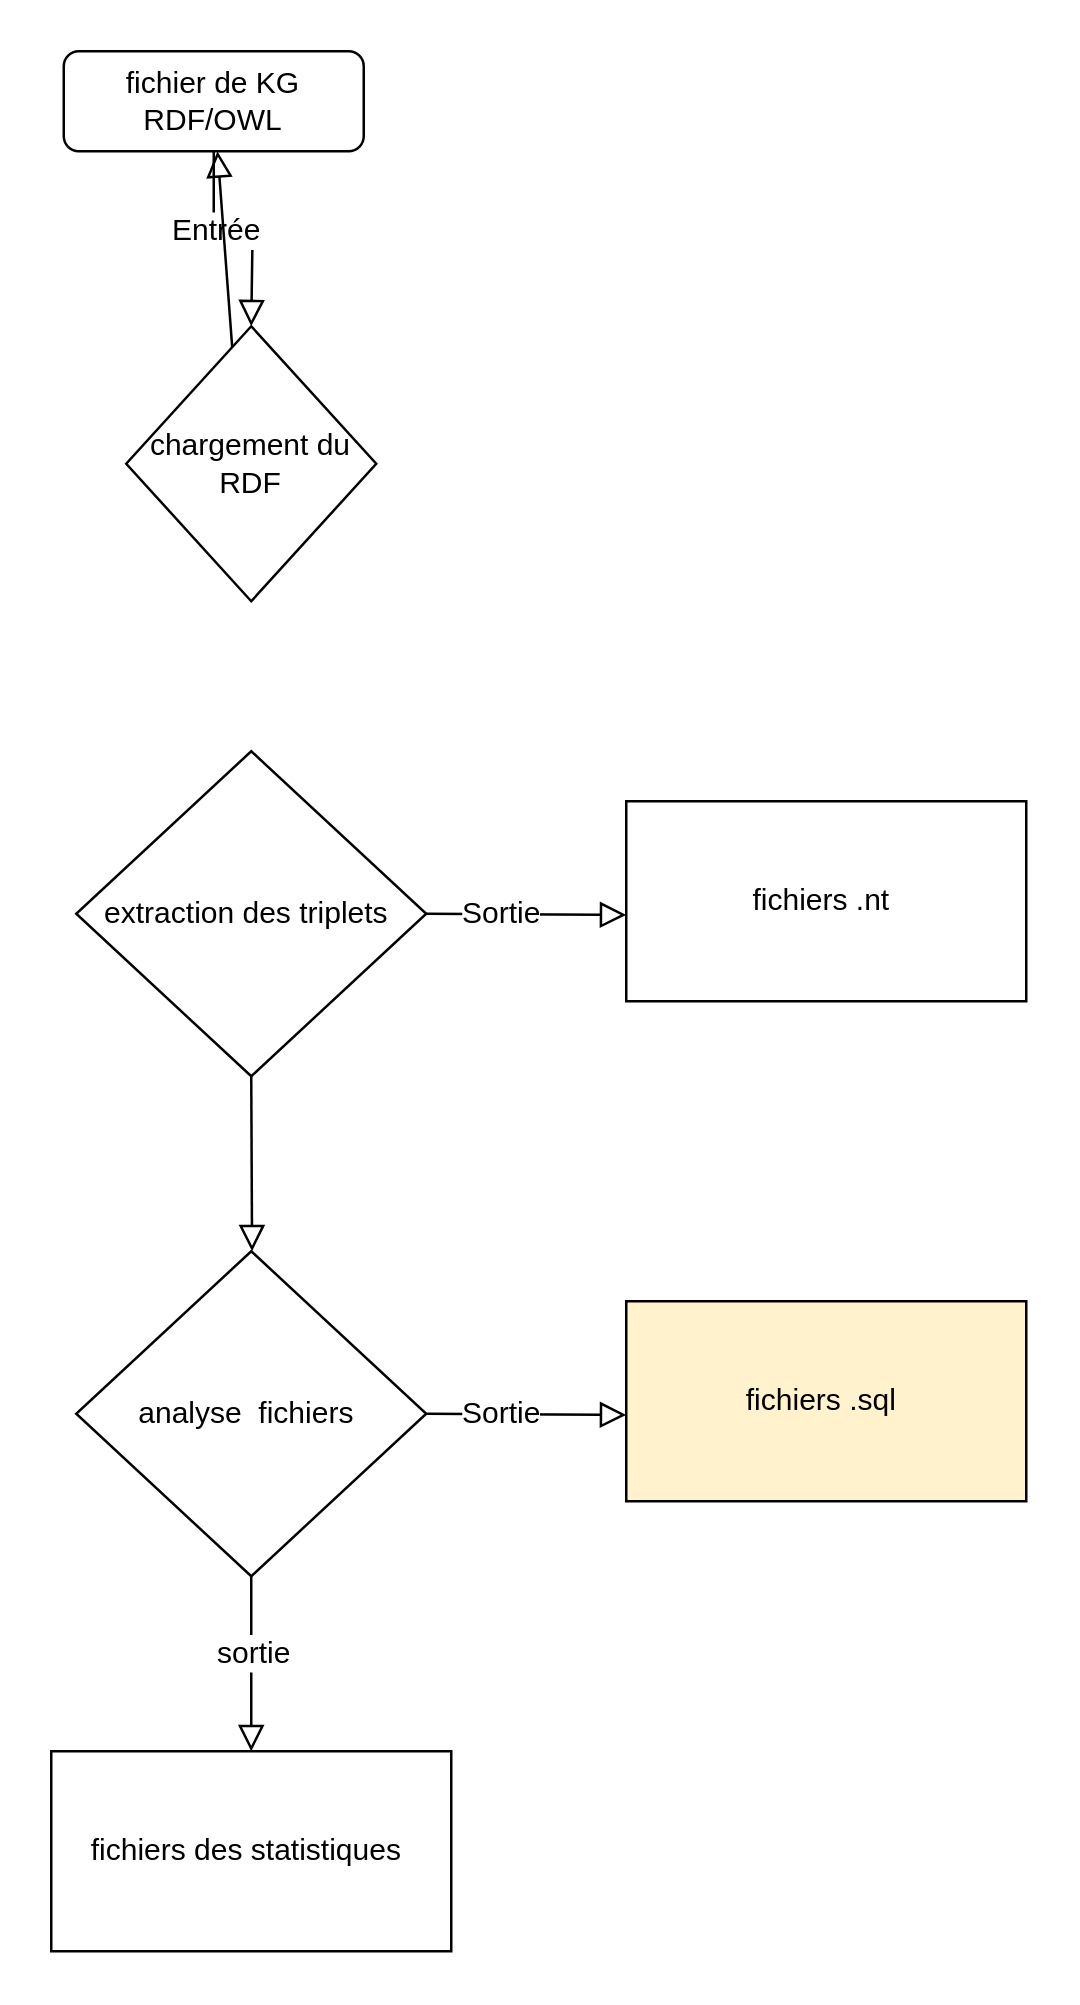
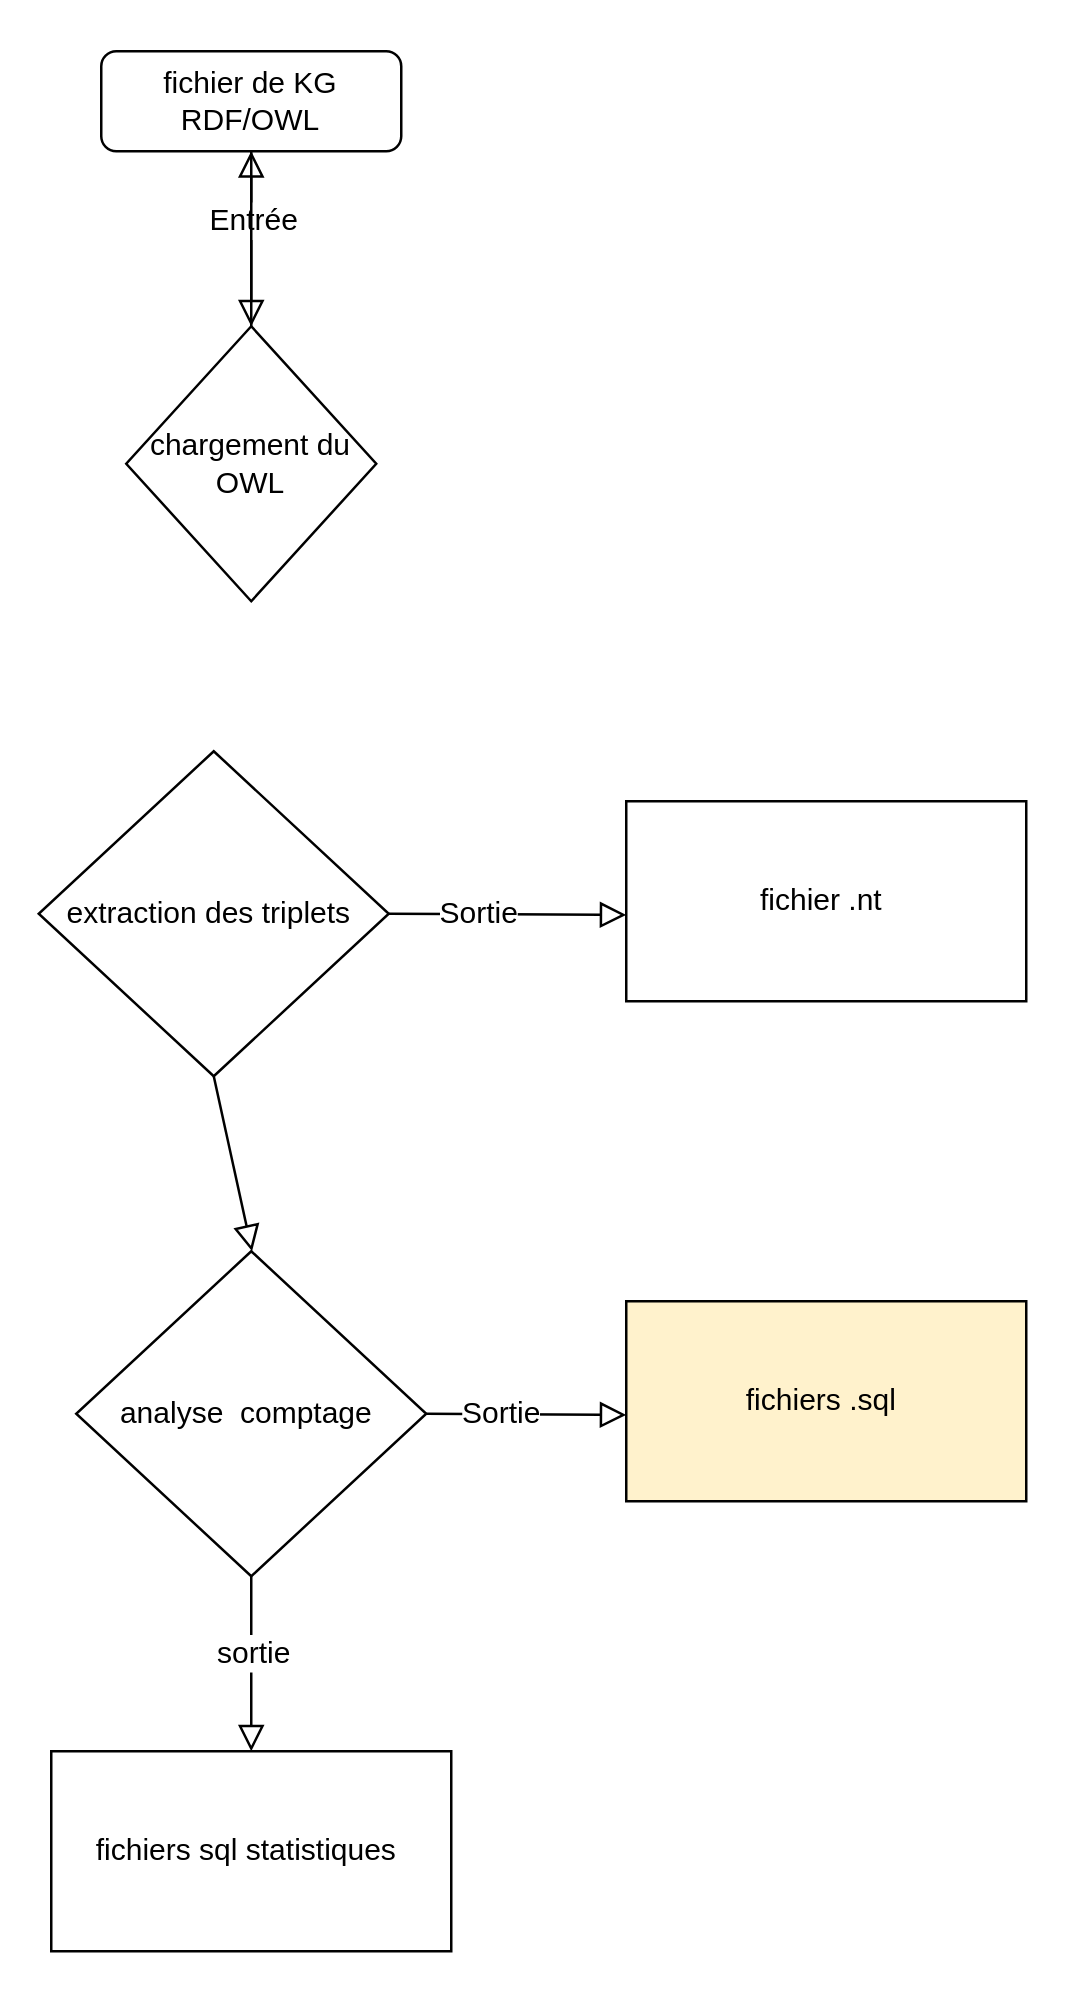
- <mxCell id="4" value="fichier de KG RDF/OWL" style="rounded=1;whiteSpace=wrap;html=1;fontSize=12;glass=0;strokeWidth=1;shadow=0;" parent="1" vertex="1"><mxGeometry x="25" y="20" width="120" height="40" as="geometry" /></mxCell>
+ <mxCell id="4" value="fichier de KG RDF/OWL" style="rounded=1;whiteSpace=wrap;html=1;fontSize=12;glass=0;strokeWidth=1;shadow=0;" parent="1" vertex="1"><mxGeometry x="40" y="20" width="120" height="40" as="geometry" /></mxCell>
- <mxCell id="13" value="chargement du RDF" style="rhombus;whiteSpace=wrap;html=1;" vertex="1" parent="1"><mxGeometry x="50" y="130" width="100" height="110" as="geometry" /></mxCell>
+ <mxCell id="13" value="chargement du OWL" style="rhombus;whiteSpace=wrap;html=1;" vertex="1" parent="1"><mxGeometry x="50" y="130" width="100" height="110" as="geometry" /></mxCell>
- <mxCell id="5" value="fichiers .nt&amp;nbsp;" style="rounded=0;whiteSpace=wrap;html=1;" vertex="1" parent="1"><mxGeometry x="250" y="320" width="160" height="80" as="geometry" /></mxCell>
+ <mxCell id="5" value="fichier .nt&amp;nbsp;" style="rounded=0;whiteSpace=wrap;html=1;" vertex="1" parent="1"><mxGeometry x="250" y="320" width="160" height="80" as="geometry" /></mxCell>
- <mxCell id="8" value="extraction des triplets&amp;nbsp;" style="rhombus;whiteSpace=wrap;html=1;" vertex="1" parent="1"><mxGeometry x="30" y="300" width="140" height="130" as="geometry" /></mxCell>
+ <mxCell id="8" value="extraction des triplets&amp;nbsp;" style="rhombus;whiteSpace=wrap;html=1;" vertex="1" parent="1"><mxGeometry x="15" y="300" width="140" height="130" as="geometry" /></mxCell>
- <mxCell id="11" value="analyse&amp;nbsp; fichiers&amp;nbsp;" style="rhombus;whiteSpace=wrap;html=1;" vertex="1" parent="1"><mxGeometry x="30" y="500" width="140" height="130" as="geometry" /></mxCell>
+ <mxCell id="11" value="analyse&amp;nbsp; comptage&amp;nbsp;" style="rhombus;whiteSpace=wrap;html=1;" vertex="1" parent="1"><mxGeometry x="30" y="500" width="140" height="130" as="geometry" /></mxCell>
- <mxCell id="16" value="fichiers des statistiques&amp;nbsp;" style="rounded=0;whiteSpace=wrap;html=1;" vertex="1" parent="1"><mxGeometry x="20" y="700" width="160" height="80" as="geometry" /></mxCell>
+ <mxCell id="16" value="fichiers sql statistiques&amp;nbsp;" style="rounded=0;whiteSpace=wrap;html=1;" vertex="1" parent="1"><mxGeometry x="20" y="700" width="160" height="80" as="geometry" /></mxCell>
